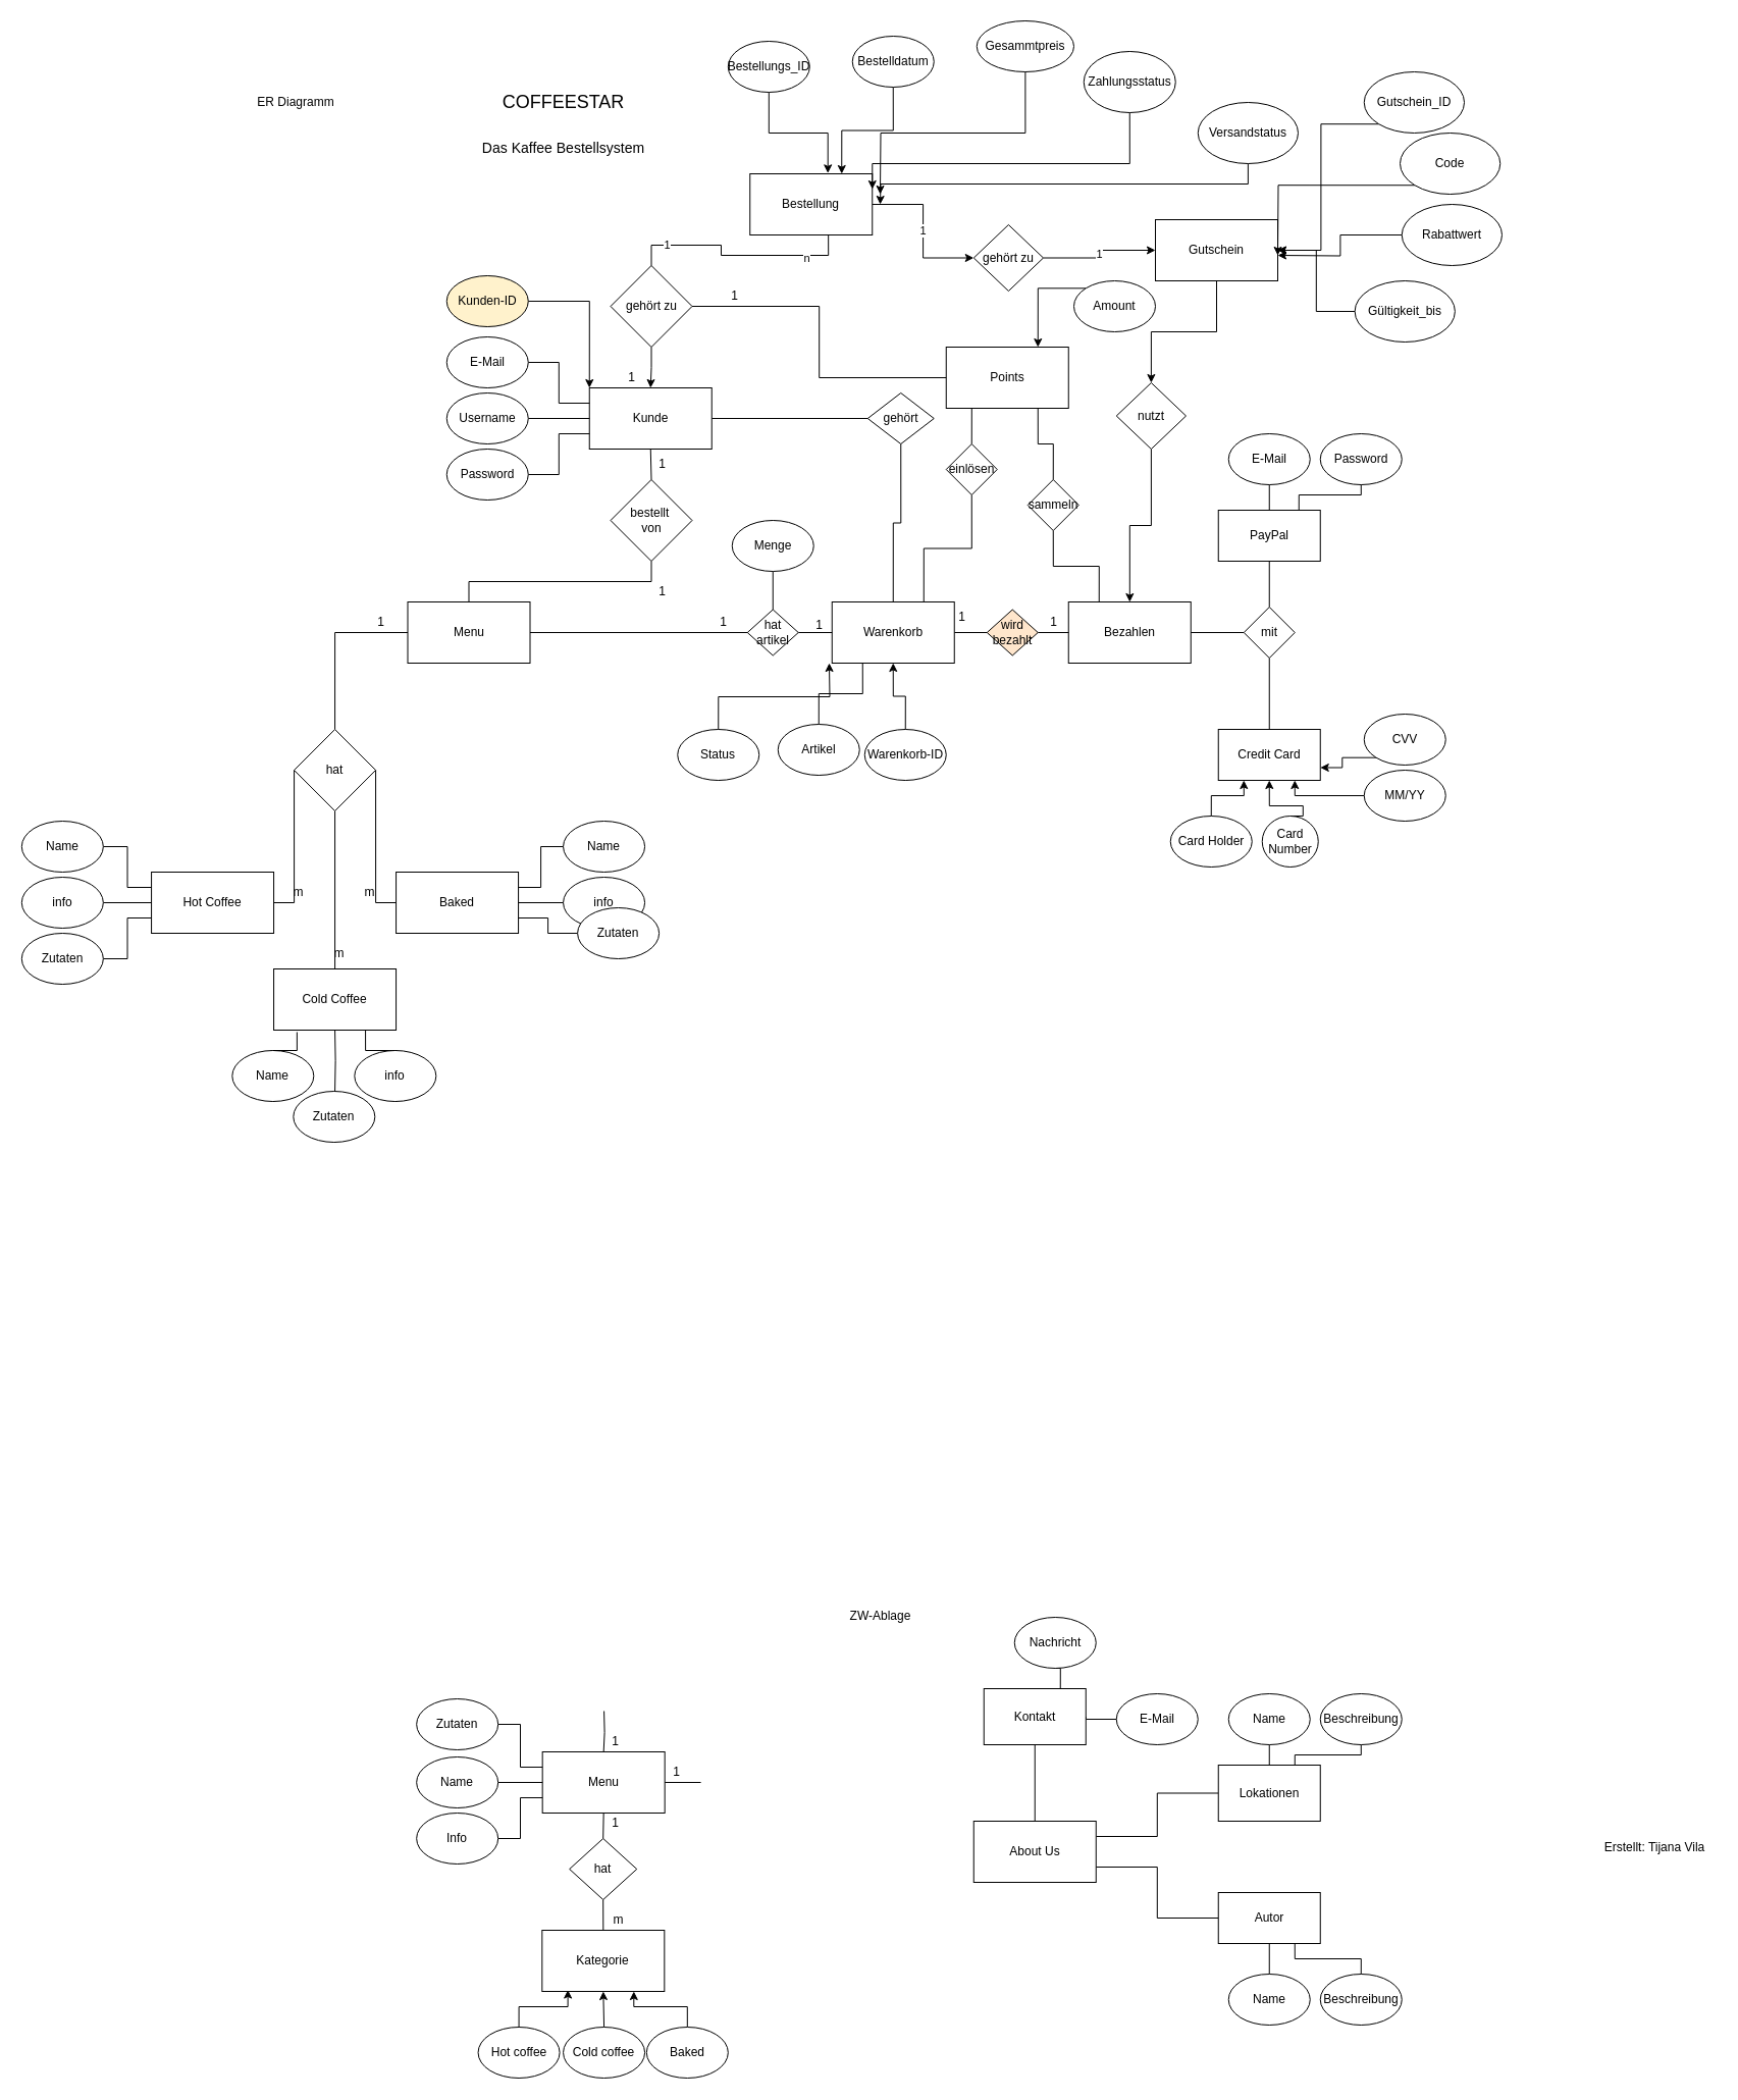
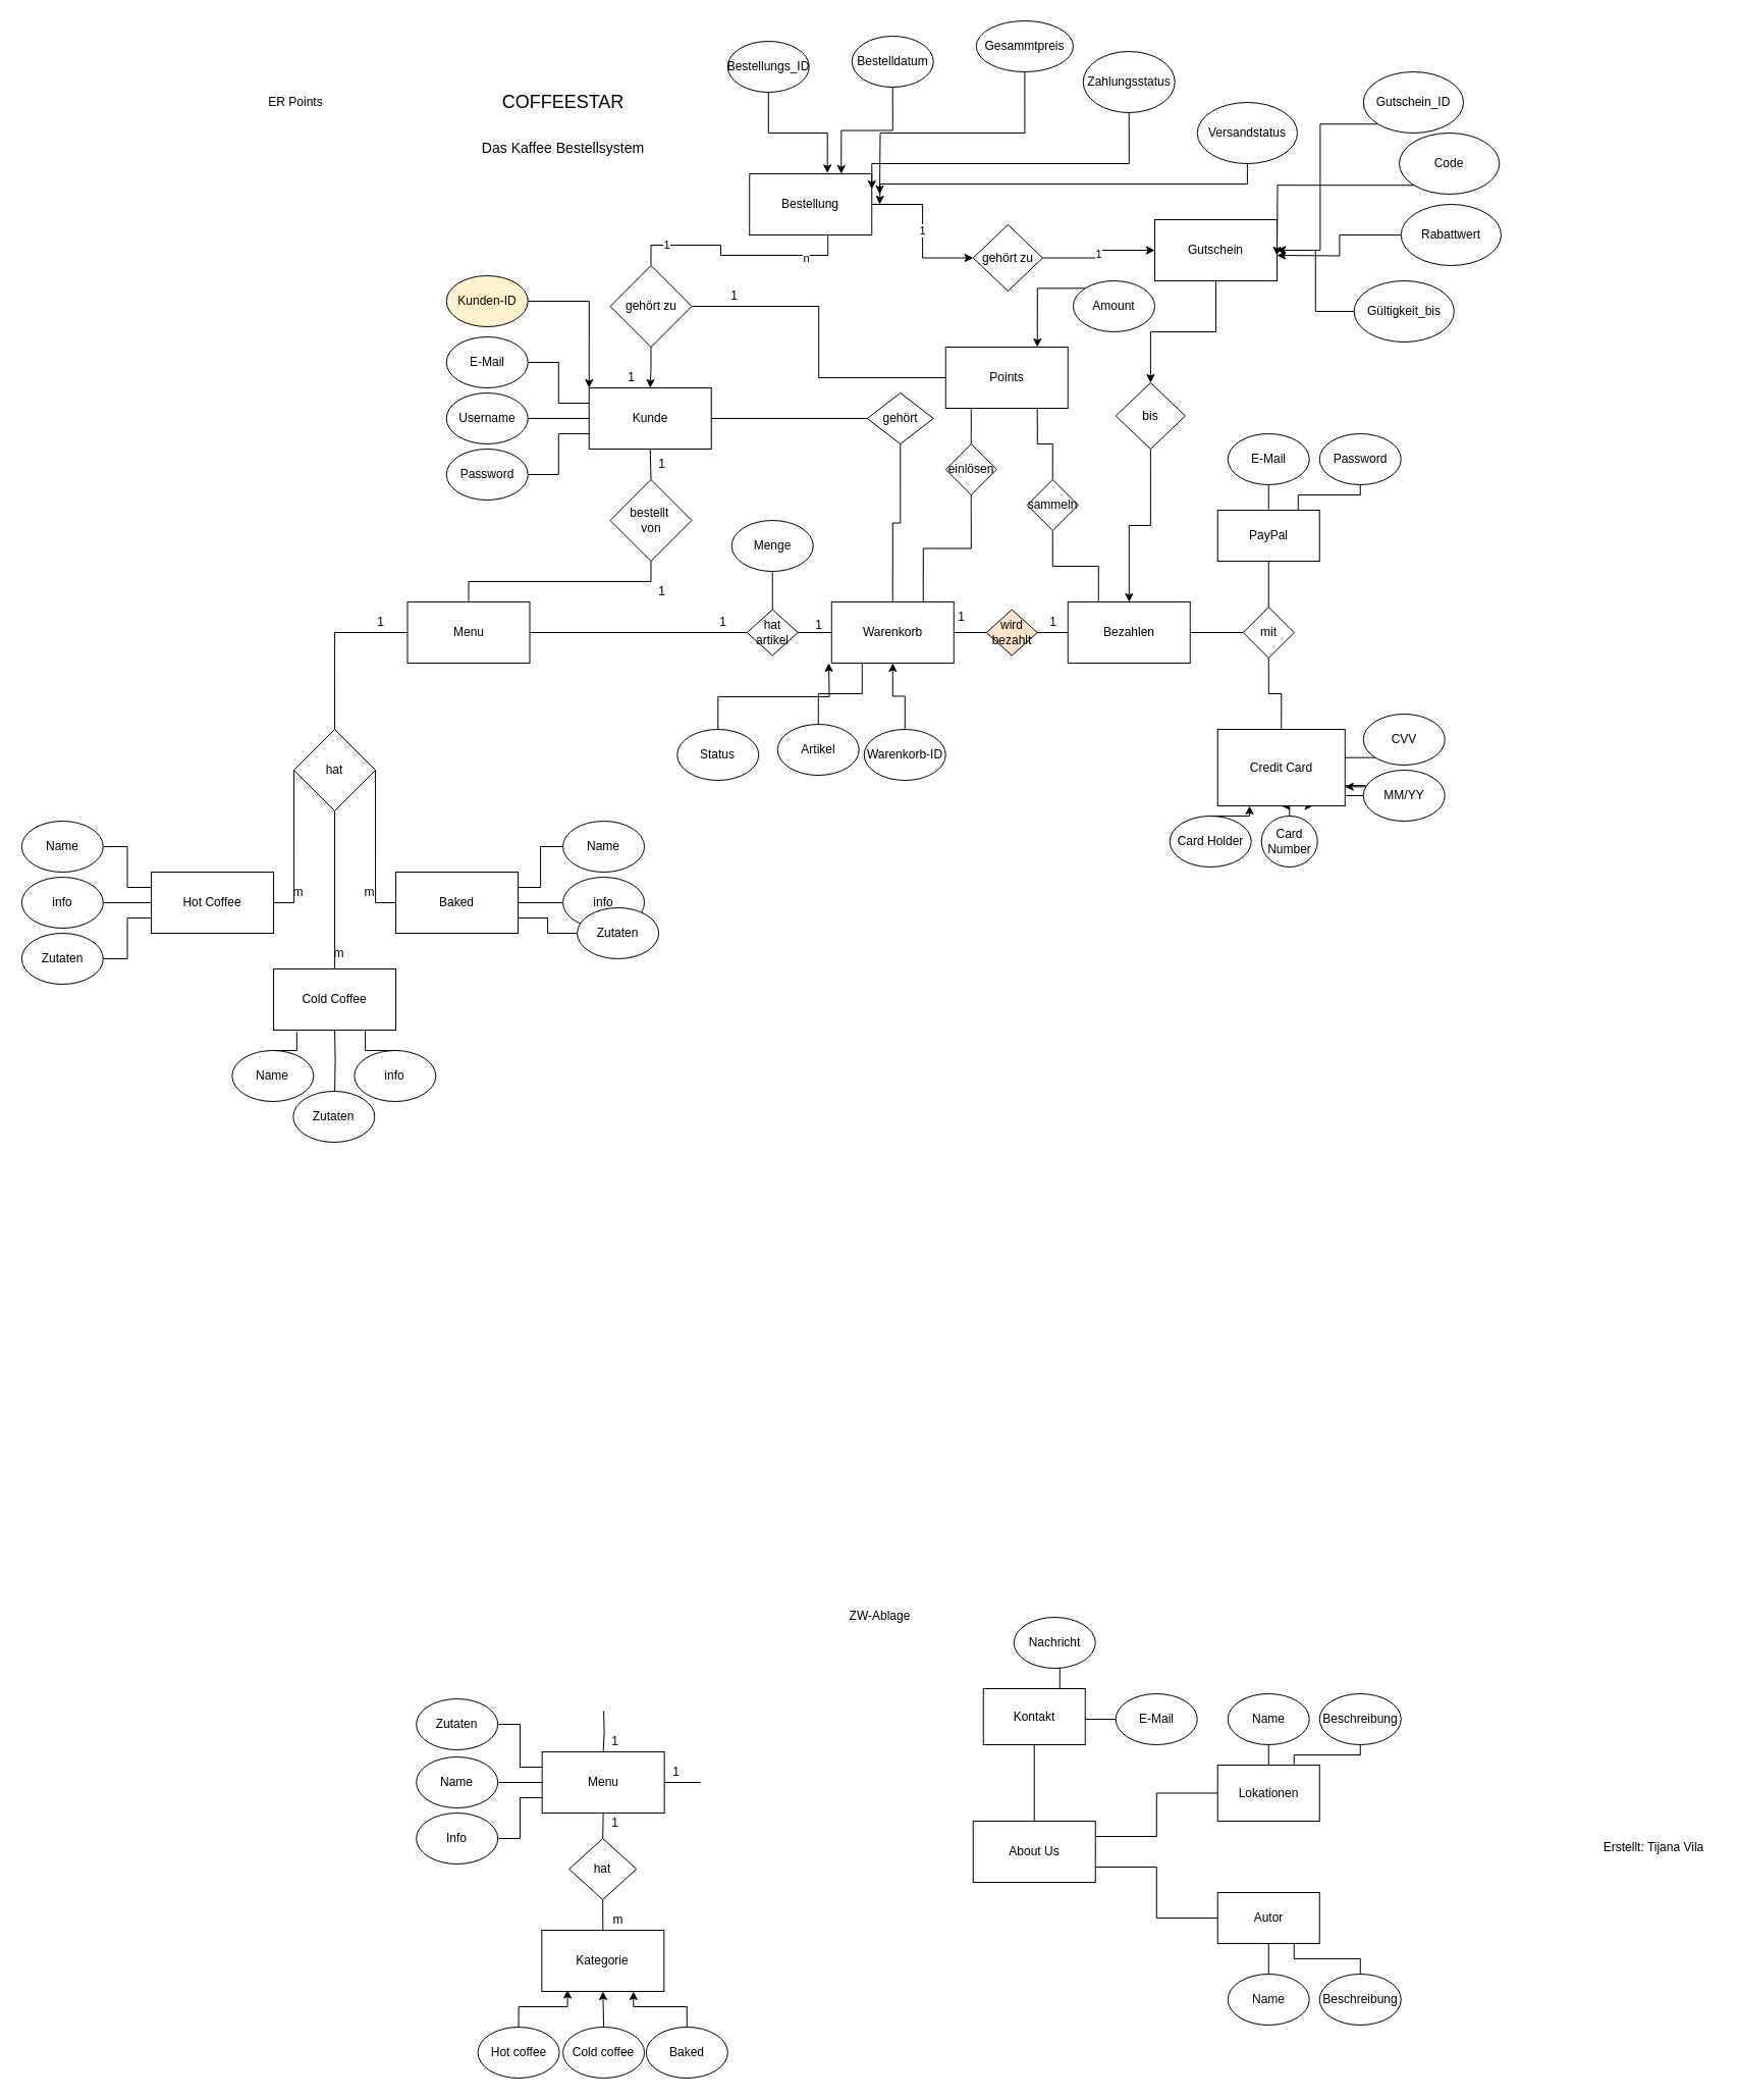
- <mxCell id="4" value="ER Diagramm" style="text;html=1;align=center;verticalAlign=middle;whiteSpace=wrap;rounded=0;" parent="1" vertex="1"><mxGeometry x="239.5" y="85" width="100" height="30" as="geometry" /></mxCell>
+ <mxCell id="4" value="ER Points" style="text;html=1;align=center;verticalAlign=middle;whiteSpace=wrap;rounded=0;" parent="1" vertex="1"><mxGeometry x="239.5" y="85" width="100" height="30" as="geometry" /></mxCell>
- <mxCell id="178" value="nutzt" style="rhombus;whiteSpace=wrap;html=1;" vertex="1" parent="1"><mxGeometry x="1094.75" y="375" width="68.25" height="65" as="geometry" /></mxCell>
+ <mxCell id="178" value="bis" style="rhombus;whiteSpace=wrap;html=1;" vertex="1" parent="1"><mxGeometry x="1094.75" y="375" width="68.25" height="65" as="geometry" /></mxCell>
- <mxCell id="104" value="Credit Card" style="rounded=0;whiteSpace=wrap;html=1;" parent="1" vertex="1"><mxGeometry x="1194.75" y="715" width="100" height="50" as="geometry" /></mxCell>
+ <mxCell id="104" value="Credit Card" style="rounded=0;whiteSpace=wrap;html=1;" parent="1" vertex="1"><mxGeometry x="1194.75" y="715" width="125" height="75" as="geometry" /></mxCell>
